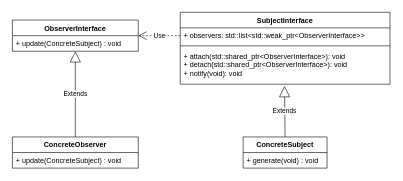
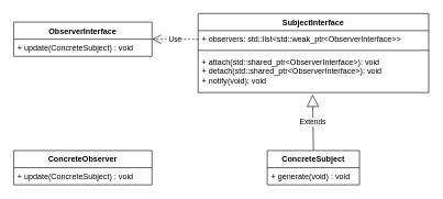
- <mxCell id="13" value="Extends" style="endArrow=block;endSize=16;endFill=0;html=1;rounded=0;exitX=0.5;exitY=0;exitDx=0;exitDy=0;entryX=0.5;entryY=1;entryDx=0;entryDy=0;" parent="1" source="10" target="6" edge="1"><mxGeometry width="160" relative="1" as="geometry"><mxPoint x="-400" y="323" as="sourcePoint" /><mxPoint x="40" y="243" as="targetPoint" /></mxGeometry></mxCell>
